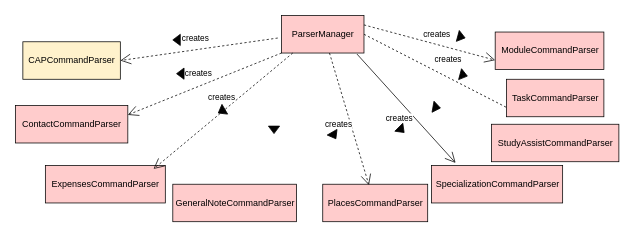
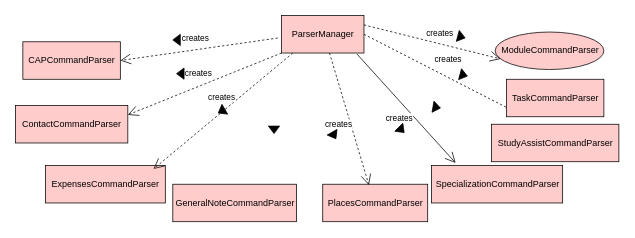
- <mxCell id="25" value="ModuleCommandParser" style="html=1;fillColor=#FFCCCC;" parent="1" vertex="1"><mxGeometry x="660" y="42" width="145" height="50" as="geometry" /></mxCell>
+ <mxCell id="25" value="ModuleCommandParser" style="ellipse;html=1;fillColor=#FFCCCC;" parent="1" vertex="1"><mxGeometry x="660" y="42" width="145" height="50" as="geometry" /></mxCell>
- <mxCell id="5" value="CAPCommandParser" style="html=1;fillColor=#fff2cc;" parent="1" vertex="1"><mxGeometry x="30" y="55" width="130" height="50" as="geometry" /></mxCell>
+ <mxCell id="5" value="CAPCommandParser" style="html=1;fillColor=#FFCCCC;" parent="1" vertex="1"><mxGeometry x="30" y="55" width="130" height="50" as="geometry" /></mxCell>
